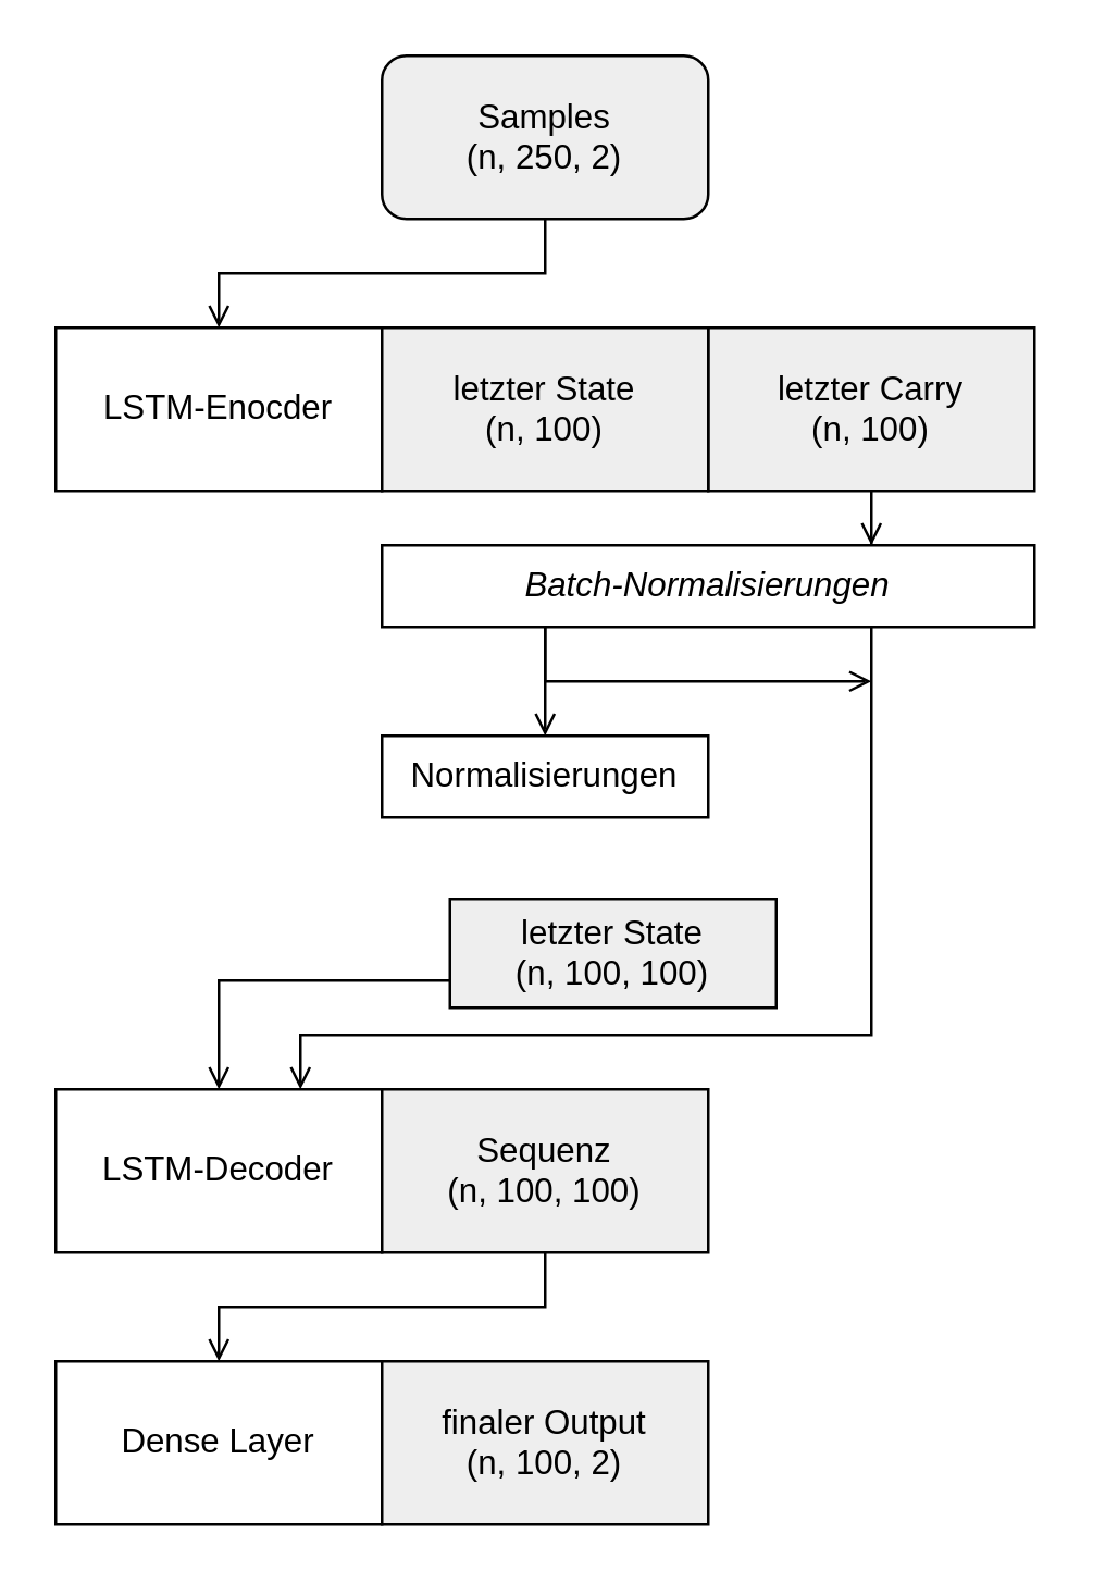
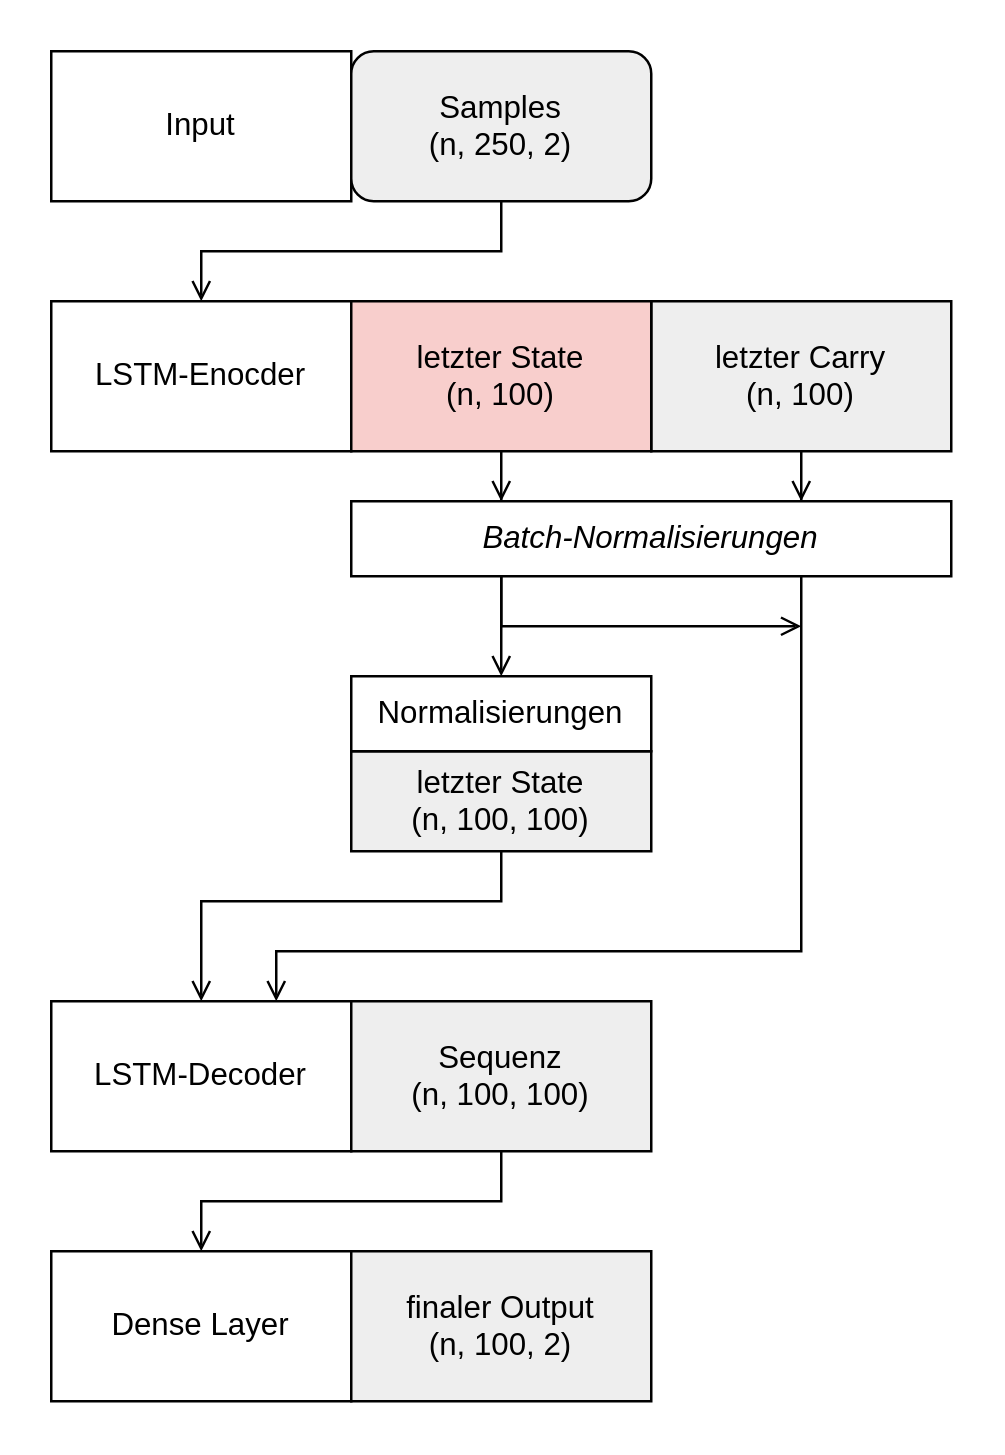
+ <mxCell id="2" value="Input" style="rounded=0;whiteSpace=wrap;html=1;portConstraint=none;align=center;fontSize=12.5;horizontal=1;" parent="1" vertex="1"><mxGeometry x="20" y="20" width="120" height="60" as="geometry" /></mxCell>
- <mxCell id="9" value="letzter State&lt;br style=&quot;font-size: 12.5px;&quot;&gt;(n, 100)" style="rounded=0;whiteSpace=wrap;html=1;fillColor=#eeeeee;strokeColor=#000000;fontColor=#000000;align=center;fontSize=12.5;horizontal=1;" parent="1" vertex="1"><mxGeometry x="140" y="120" width="120" height="60" as="geometry" /></mxCell>
+ <mxCell id="9" value="letzter State&lt;br style=&quot;font-size: 12.5px;&quot;&gt;(n, 100)" style="rounded=0;whiteSpace=wrap;html=1;fillColor=#f8cecc;strokeColor=#000000;fontColor=#000000;align=center;fontSize=12.5;horizontal=1;" parent="1" vertex="1"><mxGeometry x="140" y="120" width="120" height="60" as="geometry" /></mxCell>
+ <mxCell id="8" style="edgeStyle=orthogonalEdgeStyle;rounded=0;orthogonalLoop=1;jettySize=auto;html=1;entryX=0.25;entryY=0;entryDx=0;entryDy=0;endArrow=open;endFill=0;fontSize=12.5;horizontal=1;" edge="1" parent="1" source="9" target="17"><mxGeometry relative="1" as="geometry" /></mxCell>
- <mxCell id="20" value="&lt;div style=&quot;font-size: 12.5px;&quot;&gt;letzter State&lt;/div&gt;&lt;div style=&quot;font-size: 12.5px;&quot;&gt;(n, 100, 100)&lt;br style=&quot;font-size: 12.5px;&quot;&gt;&lt;/div&gt;" style="rounded=0;whiteSpace=wrap;html=1;strokeColor=default;fillColor=#EEEEEE;fontSize=12.5;horizontal=1;" parent="1" vertex="1"><mxGeometry x="165" y="330" width="120" height="40" as="geometry" /></mxCell>
+ <mxCell id="20" value="&lt;div style=&quot;font-size: 12.5px;&quot;&gt;letzter State&lt;/div&gt;&lt;div style=&quot;font-size: 12.5px;&quot;&gt;(n, 100, 100)&lt;br style=&quot;font-size: 12.5px;&quot;&gt;&lt;/div&gt;" style="rounded=0;whiteSpace=wrap;html=1;strokeColor=default;fillColor=#EEEEEE;fontSize=12.5;horizontal=1;" parent="1" vertex="1"><mxGeometry x="140" y="300" width="120" height="40" as="geometry" /></mxCell>
